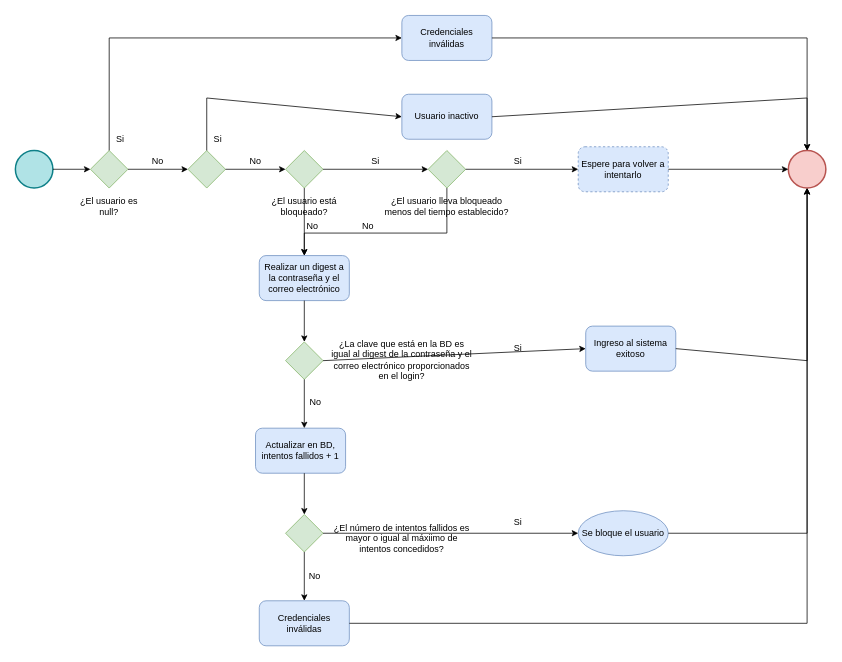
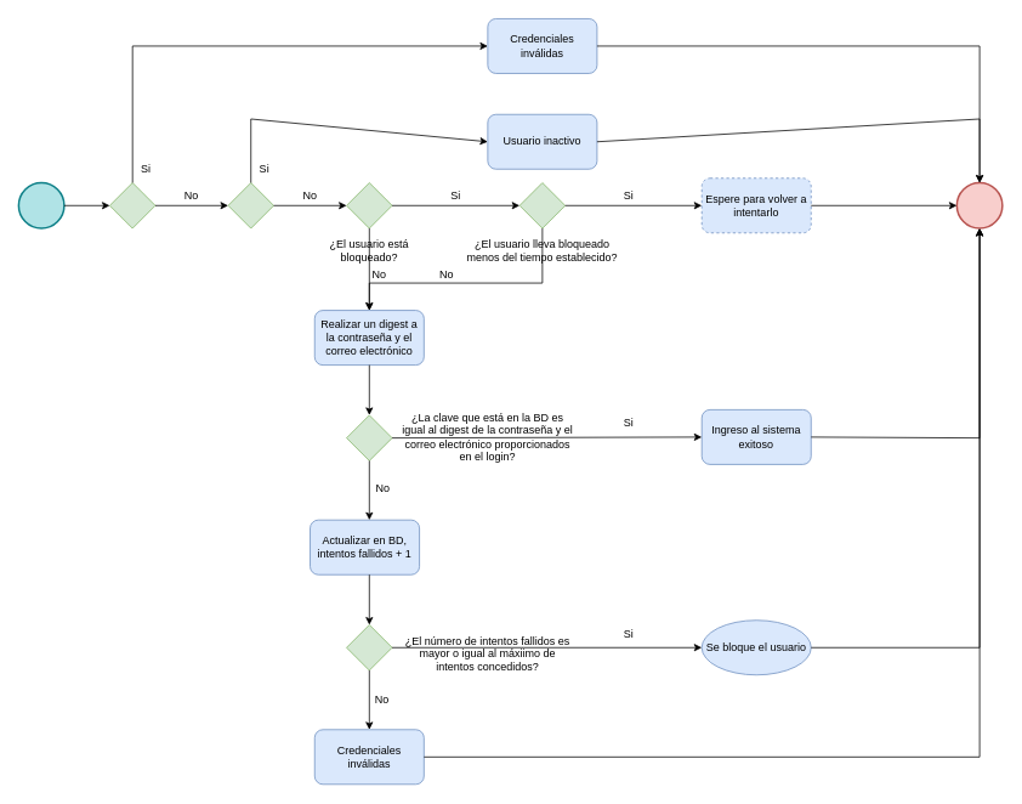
- <mxCell id="5" value="¿El usuario es null?" style="text;html=1;strokeColor=none;fillColor=none;align=center;verticalAlign=middle;whiteSpace=wrap;rounded=0;" parent="1" vertex="1"><mxGeometry x="100" y="260" width="90" height="30" as="geometry" /></mxCell>
- <mxCell id="51" value="Ingreso al sistema exitoso" style="rounded=1;whiteSpace=wrap;html=1;fillColor=#dae8fc;strokeColor=#6c8ebf;" parent="1" vertex="1"><mxGeometry x="780" y="434" width="120" height="60" as="geometry" /></mxCell>
+ <mxCell id="51" value="Ingreso al sistema exitoso" style="rounded=1;whiteSpace=wrap;html=1;fillColor=#dae8fc;strokeColor=#6c8ebf;" parent="1" vertex="1"><mxGeometry x="770" y="449" width="120" height="60" as="geometry" /></mxCell>
